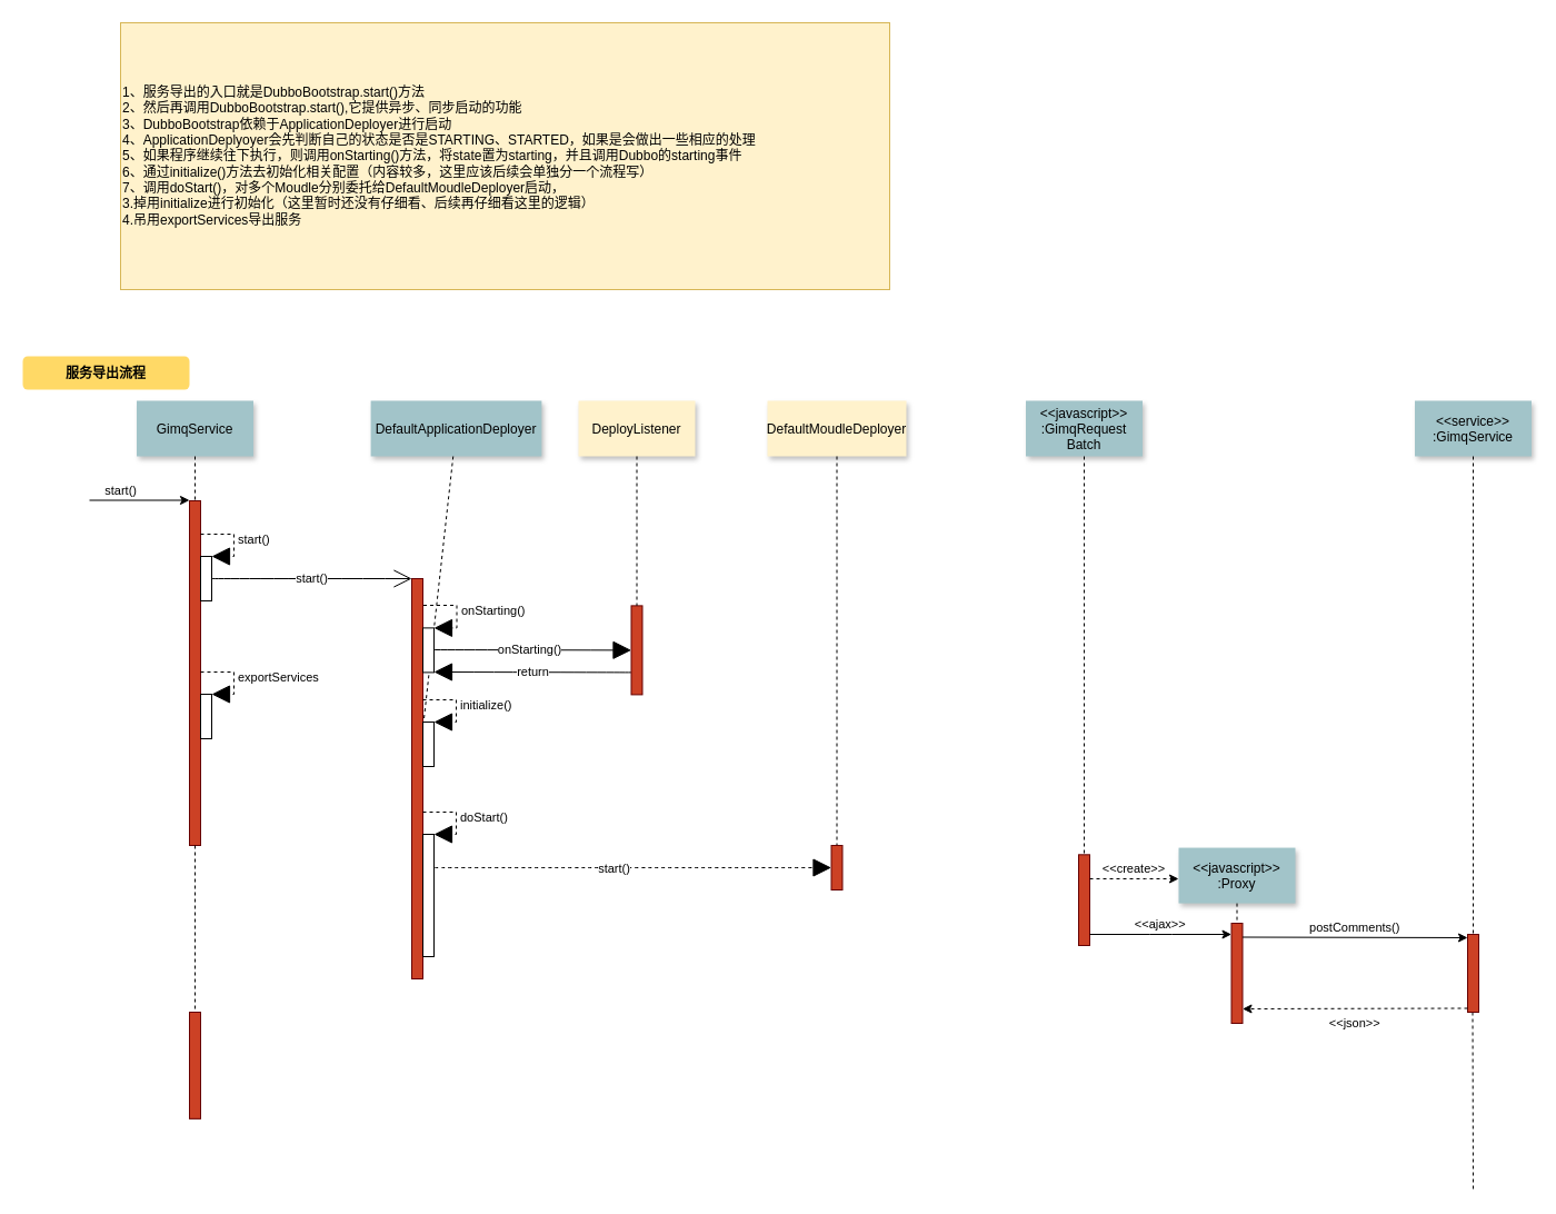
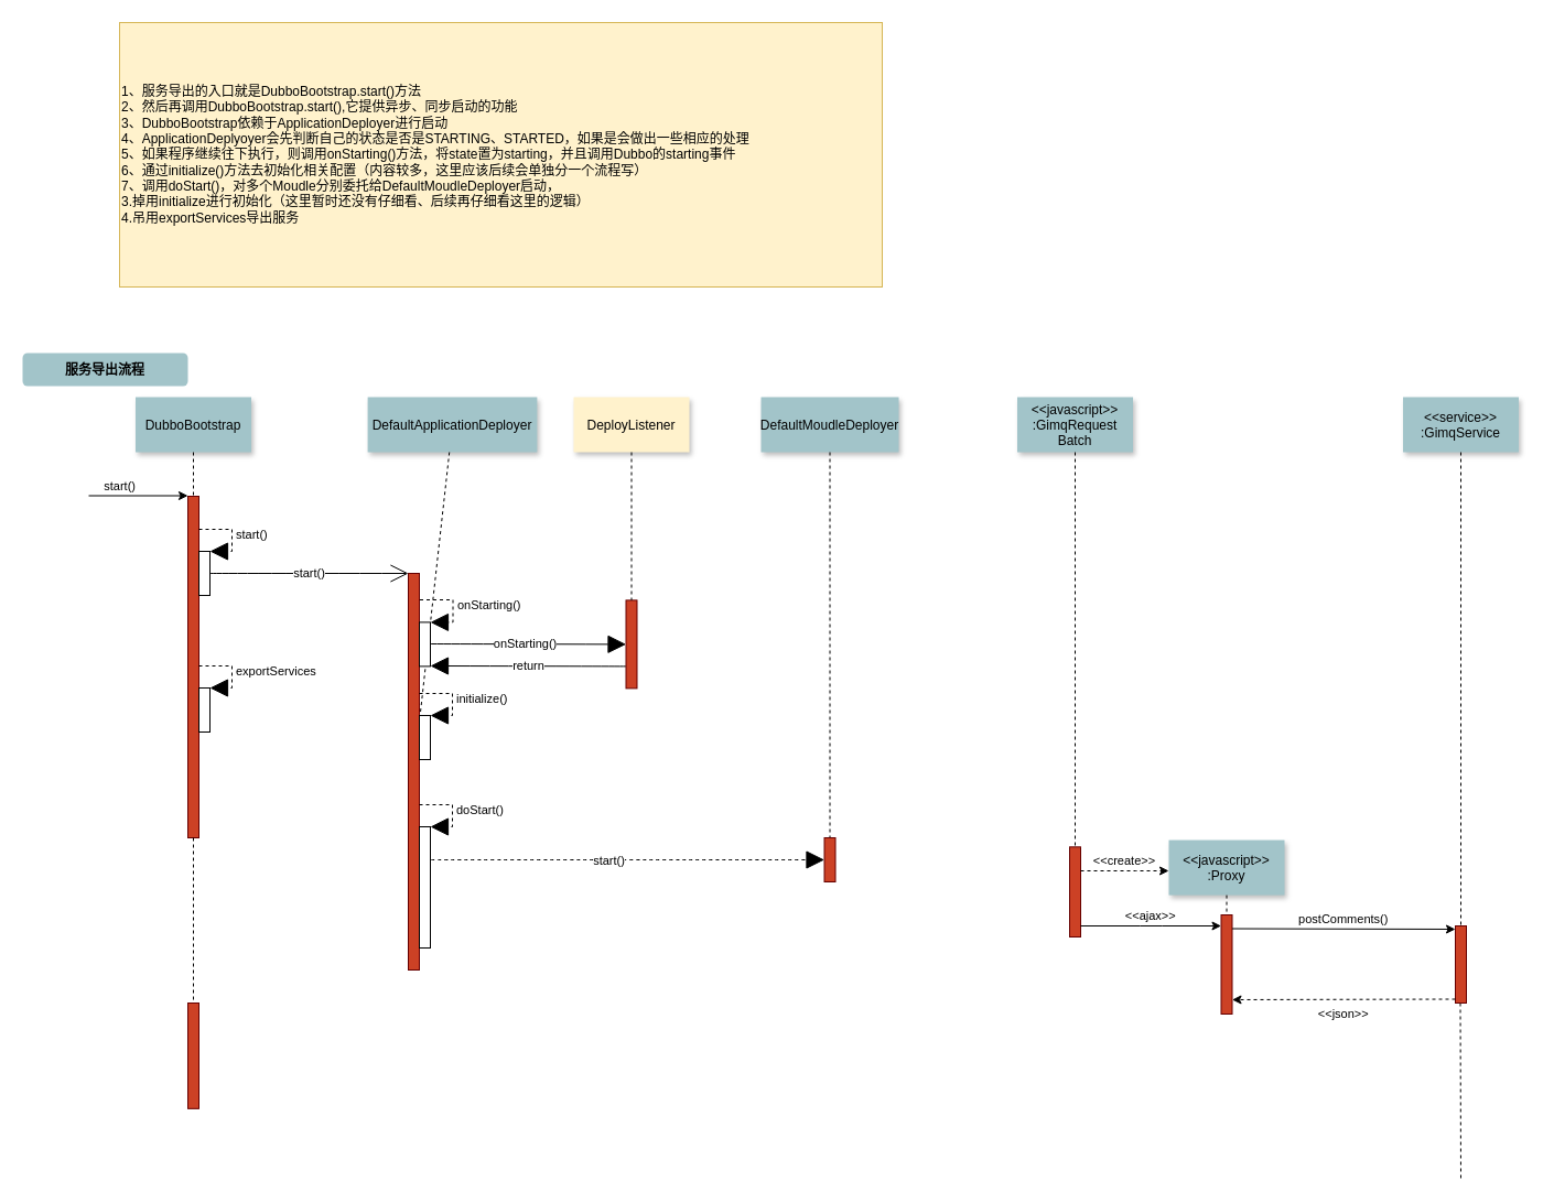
- <mxCell id="31" value="服务导出流程" style="rounded=1;fontStyle=1;fillColor=#FFD966;strokeColor=none" parent="1" vertex="1"><mxGeometry x="20" y="320" width="150" height="30" as="geometry" /></mxCell>
+ <mxCell id="31" value="服务导出流程" style="rounded=1;fontStyle=1;fillColor=#a2c4c9;strokeColor=none;" parent="1" vertex="1"><mxGeometry x="20" y="320" width="150" height="30" as="geometry" /></mxCell>
- <mxCell id="5" value="GimqService" style="shadow=1;fillColor=#A2C4C9;strokeColor=none" parent="1" vertex="1"><mxGeometry x="122.5" y="360" width="105" height="50" as="geometry" /></mxCell>
+ <mxCell id="5" value="DubboBootstrap" style="shadow=1;fillColor=#A2C4C9;strokeColor=none" parent="1" vertex="1"><mxGeometry x="122.5" y="360" width="105" height="50" as="geometry" /></mxCell>
- <mxCell id="13" value="DefaultMoudleDeployer" style="shadow=1;fillColor=#fff2cc;strokeColor=none;" parent="1" vertex="1"><mxGeometry x="690" y="360" width="125" height="50" as="geometry" /></mxCell>
+ <mxCell id="13" value="DefaultMoudleDeployer" style="shadow=1;fillColor=#A2C4C9;strokeColor=none" parent="1" vertex="1"><mxGeometry x="690" y="360" width="125" height="50" as="geometry" /></mxCell>
